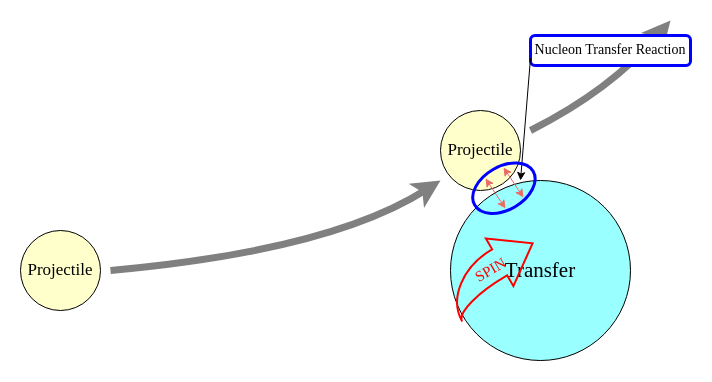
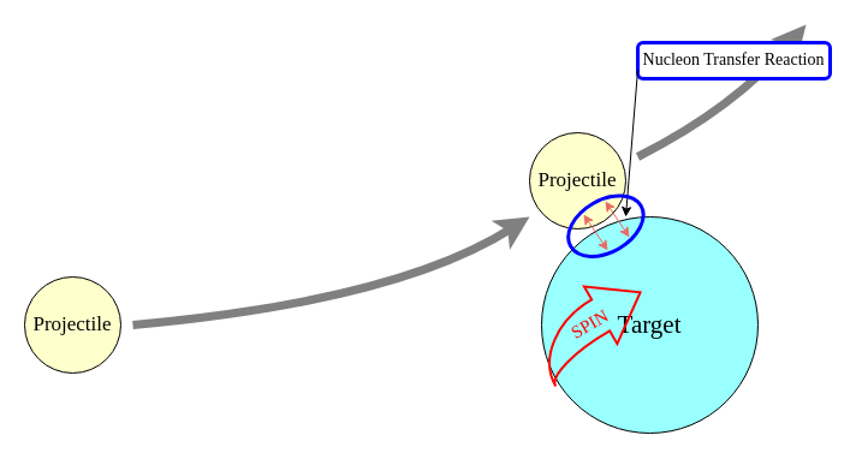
- <mxCell id="2" value="&lt;font style=&quot;font-size: 21px;&quot; face=&quot;Times New Roman&quot;&gt;Transfer&lt;/font&gt;" style="ellipse;whiteSpace=wrap;html=1;aspect=fixed;gradientColor=none;strokeColor=#000000;fillStyle=solid;fillColor=#99FFFF;" vertex="1" parent="1"><mxGeometry x="450" y="180" width="180" height="180" as="geometry" /></mxCell>
+ <mxCell id="2" value="&lt;font style=&quot;font-size: 21px;&quot; face=&quot;Times New Roman&quot;&gt;Target&lt;/font&gt;" style="ellipse;whiteSpace=wrap;html=1;aspect=fixed;gradientColor=none;strokeColor=#000000;fillStyle=solid;fillColor=#99FFFF;" vertex="1" parent="1"><mxGeometry x="450" y="180" width="180" height="180" as="geometry" /></mxCell>
